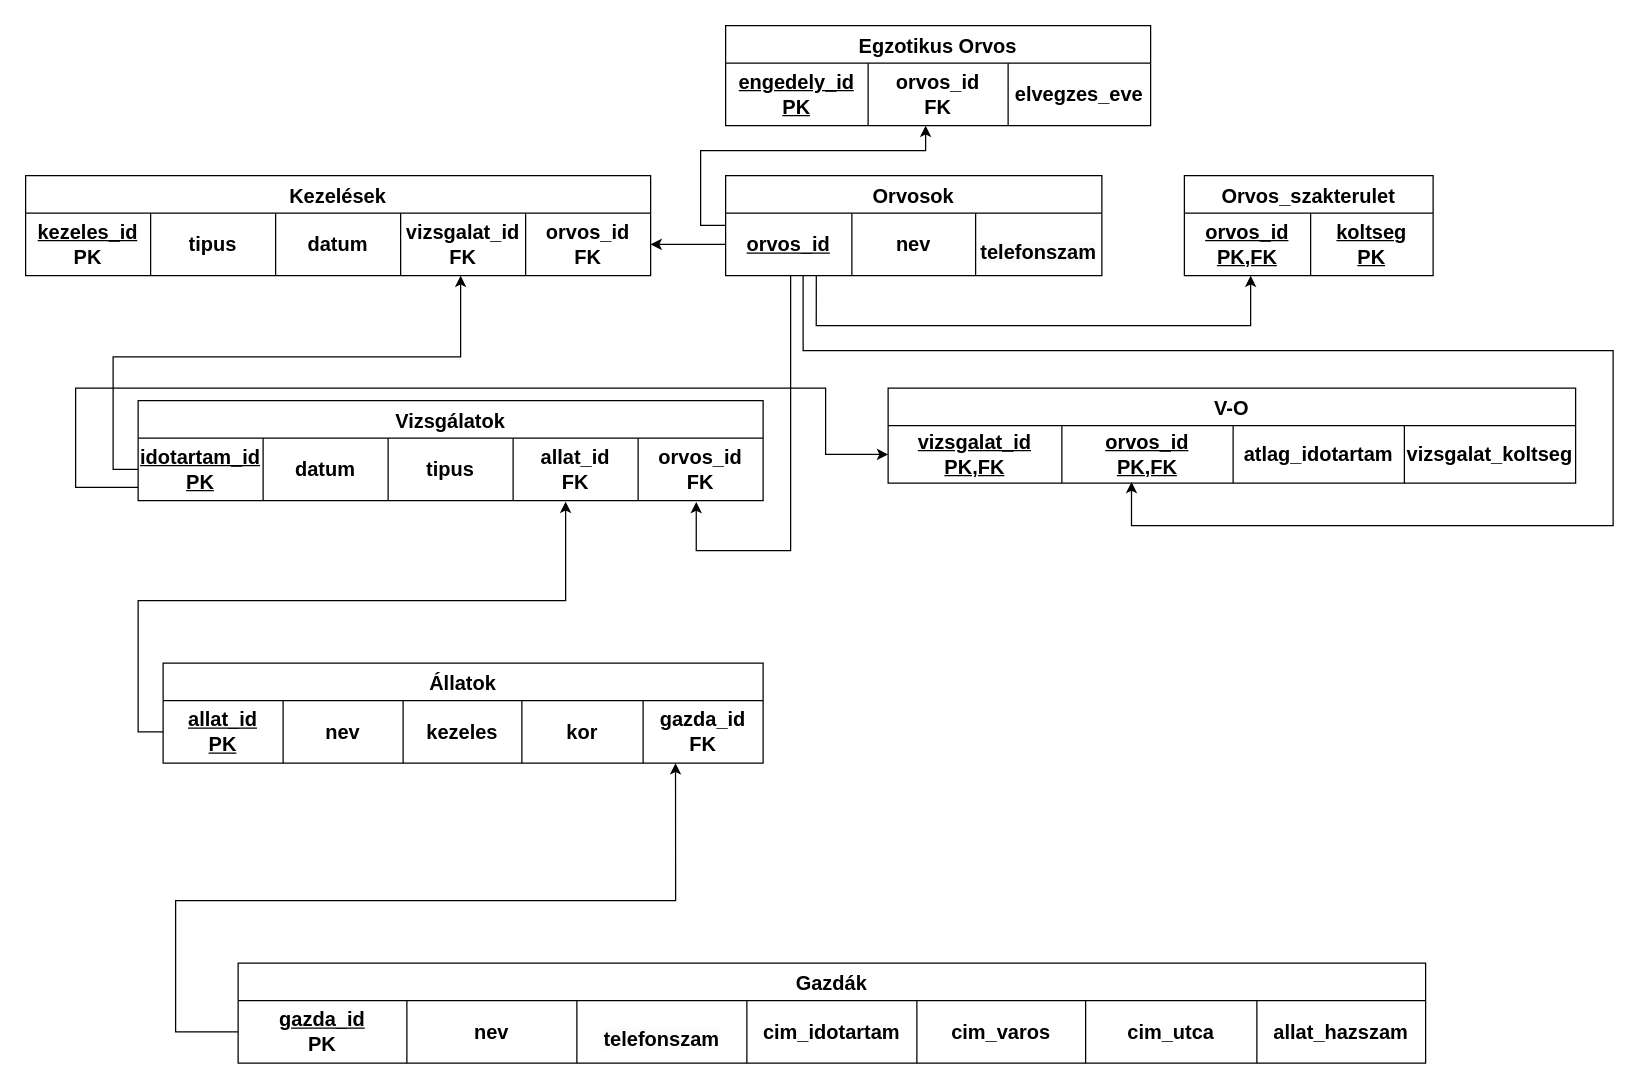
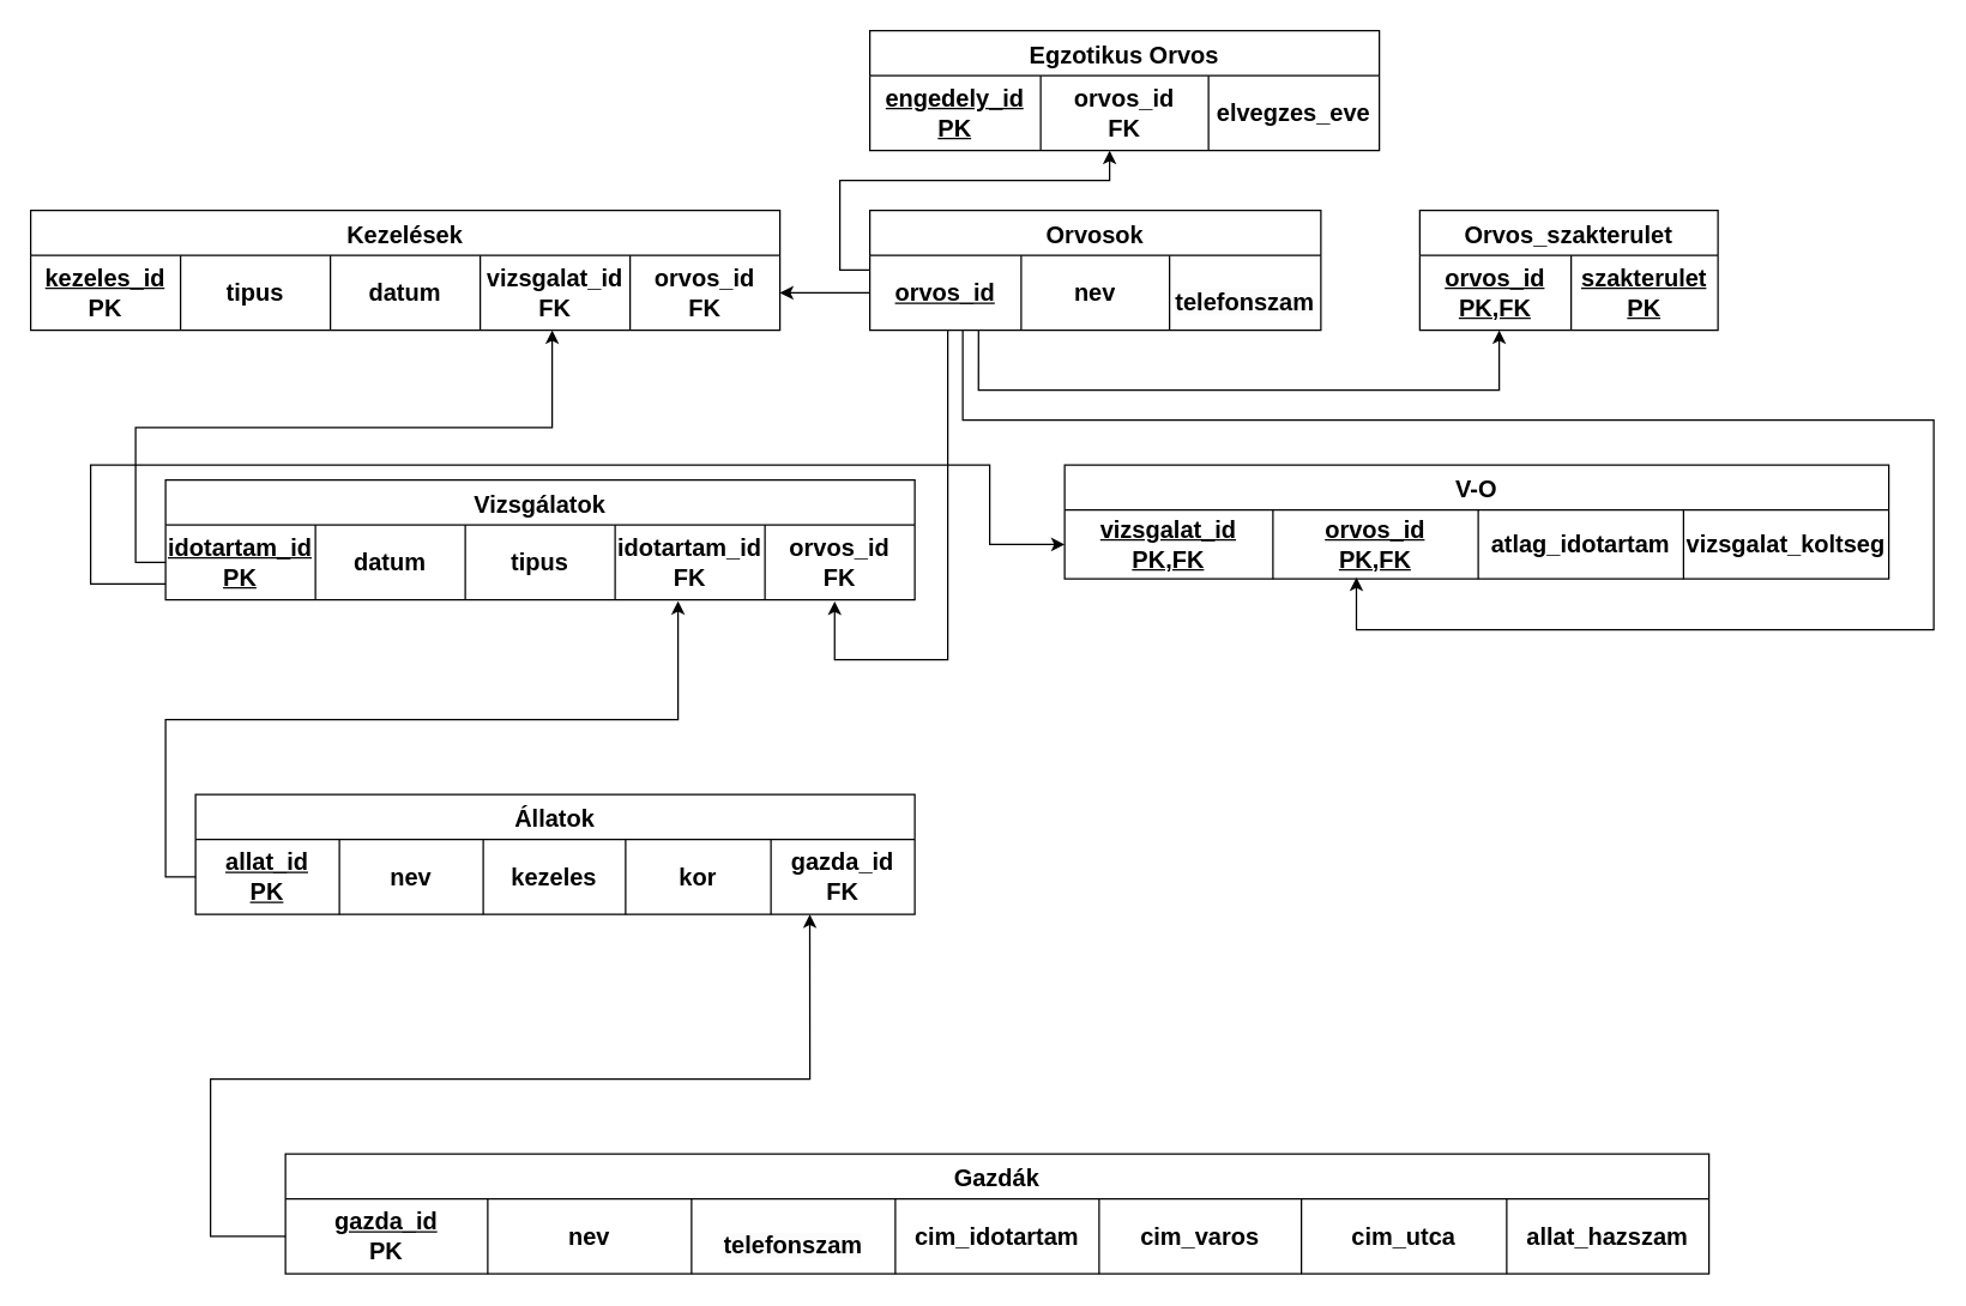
- <mxCell id="59" value="&lt;u&gt;koltseg&lt;/u&gt;&lt;div&gt;&lt;u&gt;PK&lt;/u&gt;&lt;/div&gt;" style="shape=partialRectangle;html=1;whiteSpace=wrap;connectable=0;strokeColor=inherit;overflow=hidden;fillColor=none;top=0;left=0;bottom=0;right=0;pointerEvents=1;fontSize=16;align=center;verticalAlign=middle;fontFamily=Helvetica;fontColor=default;fontStyle=1;" vertex="1" parent="57"><mxGeometry x="101" width="98" height="50" as="geometry"><mxRectangle width="98" height="50" as="alternateBounds" /></mxGeometry></mxCell>
+ <mxCell id="59" value="&lt;u&gt;szakterulet&lt;/u&gt;&lt;div&gt;&lt;u&gt;PK&lt;/u&gt;&lt;/div&gt;" style="shape=partialRectangle;html=1;whiteSpace=wrap;connectable=0;strokeColor=inherit;overflow=hidden;fillColor=none;top=0;left=0;bottom=0;right=0;pointerEvents=1;fontSize=16;align=center;verticalAlign=middle;fontFamily=Helvetica;fontColor=default;fontStyle=1;" vertex="1" parent="57"><mxGeometry x="101" width="98" height="50" as="geometry"><mxRectangle width="98" height="50" as="alternateBounds" /></mxGeometry></mxCell>
- <mxCell id="7" value="allat_id&lt;div&gt;FK&lt;/div&gt;" style="shape=partialRectangle;html=1;whiteSpace=wrap;connectable=0;strokeColor=inherit;overflow=hidden;fillColor=none;top=0;left=0;bottom=0;right=0;pointerEvents=1;fontSize=16;align=center;verticalAlign=middle;fontFamily=Helvetica;fontColor=default;fontStyle=1;" parent="3" vertex="1"><mxGeometry x="300" width="100" height="50" as="geometry"><mxRectangle width="100" height="50" as="alternateBounds" /></mxGeometry></mxCell>
+ <mxCell id="7" value="idotartam_id&lt;div&gt;FK&lt;/div&gt;" style="shape=partialRectangle;html=1;whiteSpace=wrap;connectable=0;strokeColor=inherit;overflow=hidden;fillColor=none;top=0;left=0;bottom=0;right=0;pointerEvents=1;fontSize=16;align=center;verticalAlign=middle;fontFamily=Helvetica;fontColor=default;fontStyle=1;" parent="3" vertex="1"><mxGeometry x="300" width="100" height="50" as="geometry"><mxRectangle width="100" height="50" as="alternateBounds" /></mxGeometry></mxCell>
